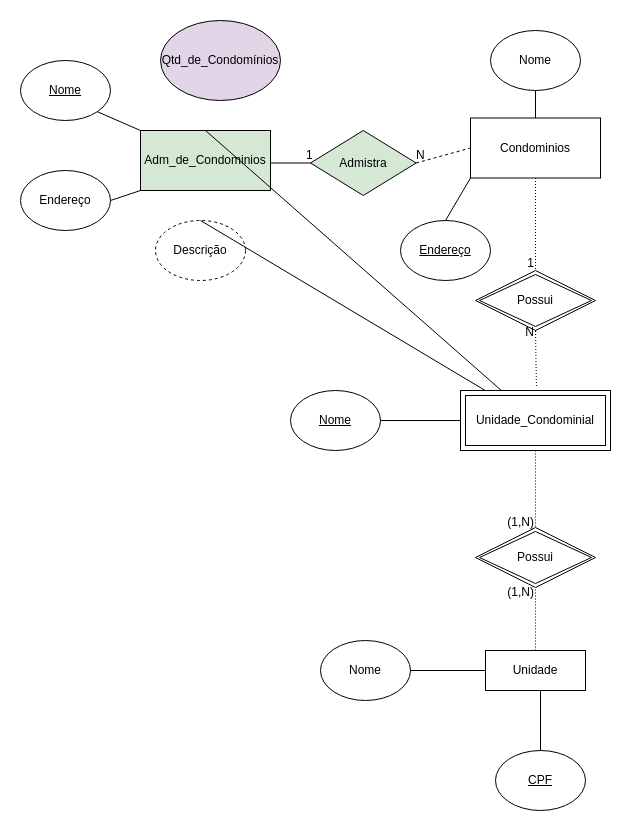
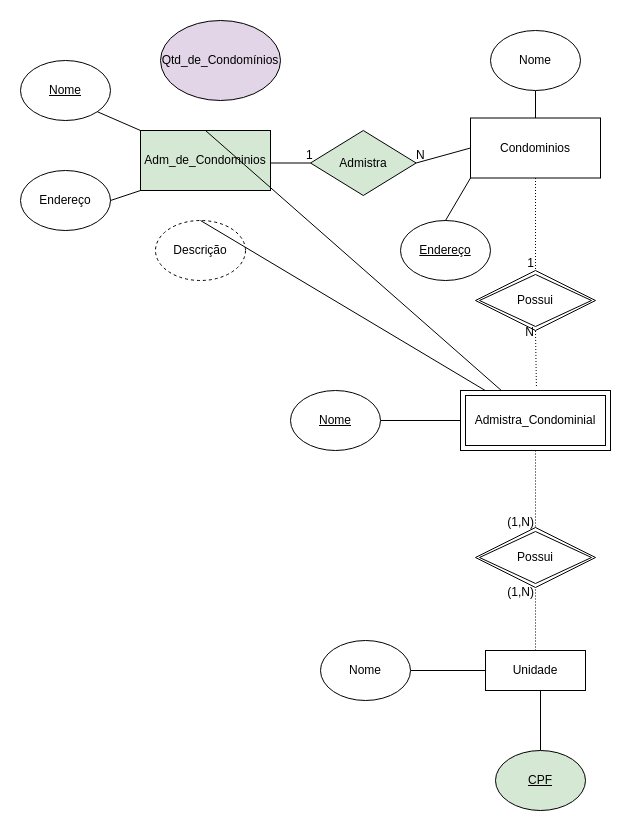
- <mxCell id="14" value="" style="endArrow=none;html=1;rounded=0;entryX=0;entryY=0.5;entryDx=0;entryDy=0;exitX=1;exitY=0.5;exitDx=0;exitDy=0;dashed=1;" edge="1" parent="1" source="12" target="13"><mxGeometry width="50" height="50" relative="1" as="geometry"><mxPoint x="416" y="160" as="sourcePoint" /><mxPoint x="465.63" y="110" as="targetPoint" /></mxGeometry></mxCell>
+ <mxCell id="14" value="" style="endArrow=none;html=1;rounded=0;entryX=0;entryY=0.5;entryDx=0;entryDy=0;exitX=1;exitY=0.5;exitDx=0;exitDy=0;" edge="1" parent="1" source="12" target="13"><mxGeometry width="50" height="50" relative="1" as="geometry"><mxPoint x="416" y="160" as="sourcePoint" /><mxPoint x="465.63" y="110" as="targetPoint" /></mxGeometry></mxCell>
- <mxCell id="21" value="Unidade_Condominial" style="shape=ext;margin=3;double=1;whiteSpace=wrap;html=1;align=center;" vertex="1" parent="1"><mxGeometry x="460" y="390" width="150" height="60" as="geometry" /></mxCell>
+ <mxCell id="21" value="Admistra_Condominial" style="shape=ext;margin=3;double=1;whiteSpace=wrap;html=1;align=center;" vertex="1" parent="1"><mxGeometry x="460" y="390" width="150" height="60" as="geometry" /></mxCell>
- <mxCell id="38" value="CPF" style="ellipse;whiteSpace=wrap;html=1;fontStyle=4" vertex="1" parent="1"><mxGeometry x="495" y="750" width="90" height="60" as="geometry" /></mxCell>
+ <mxCell id="38" value="CPF" style="ellipse;whiteSpace=wrap;html=1;fontStyle=4;fillColor=#d5e8d4;" vertex="1" parent="1"><mxGeometry x="495" y="750" width="90" height="60" as="geometry" /></mxCell>
